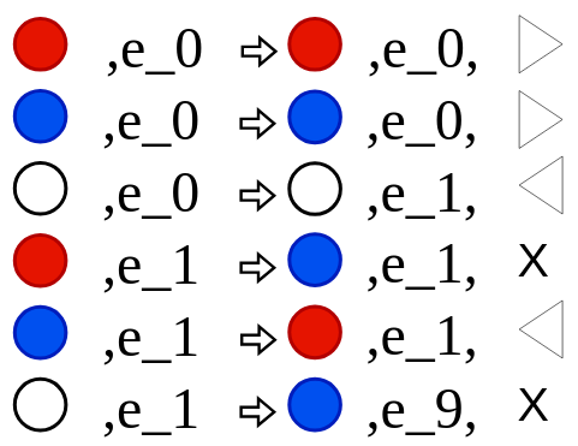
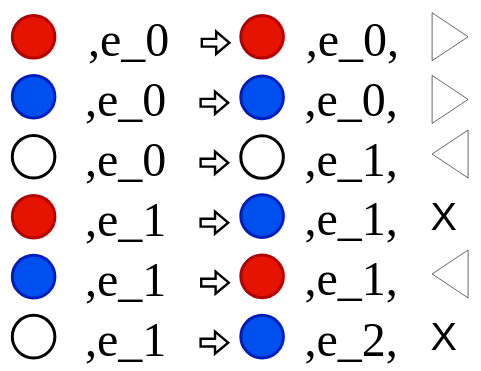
- <mxCell id="35" value="&lt;span style=&quot;font-family: &amp;quot;Lucida Console&amp;quot;; font-size: 80px;&quot;&gt;,e_9,&lt;/span&gt;" style="text;html=1;align=center;verticalAlign=middle;whiteSpace=wrap;rounded=0;fontSize=90;" parent="31" vertex="1"><mxGeometry x="441" y="1" width="249" height="70" as="geometry" /></mxCell>
+ <mxCell id="35" value="&lt;span style=&quot;font-family: &amp;quot;Lucida Console&amp;quot;; font-size: 80px;&quot;&gt;,e_2,&lt;/span&gt;" style="text;html=1;align=center;verticalAlign=middle;whiteSpace=wrap;rounded=0;fontSize=90;" parent="31" vertex="1"><mxGeometry x="441" y="1" width="249" height="70" as="geometry" /></mxCell>
